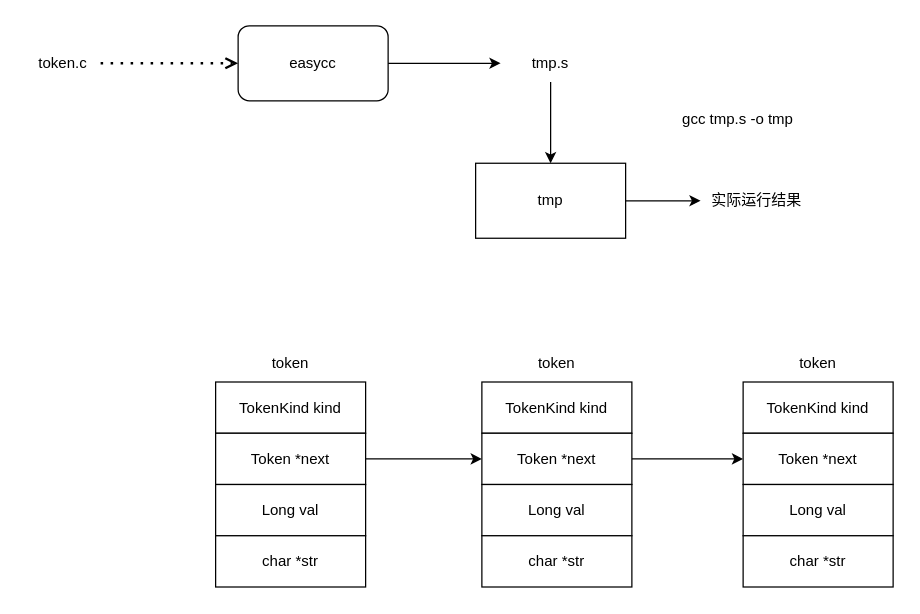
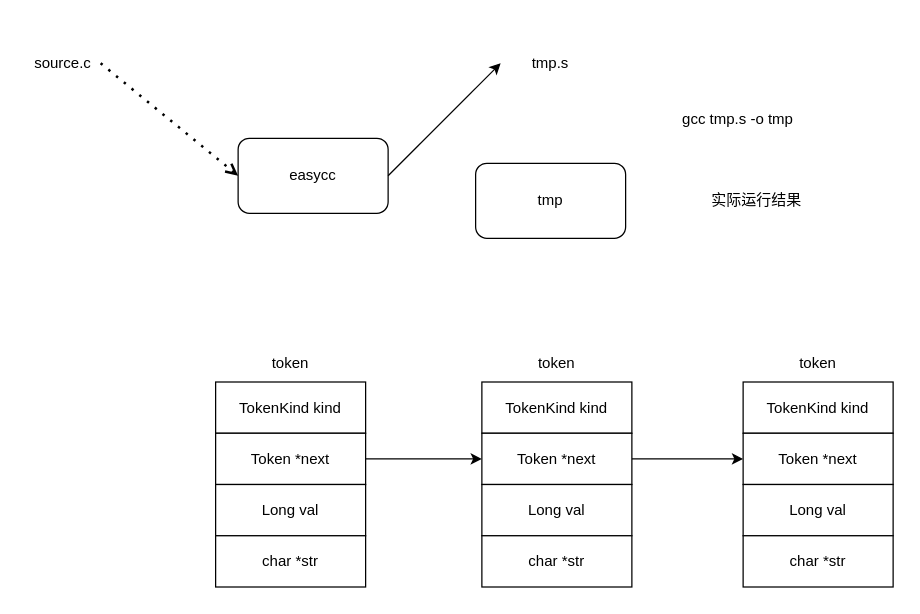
- <mxCell id="3" value="token.c" style="text;html=1;strokeColor=none;fillColor=none;align=center;verticalAlign=middle;whiteSpace=wrap;rounded=0;" parent="1" vertex="1"><mxGeometry x="20" y="35" width="60" height="30" as="geometry" /></mxCell>
+ <mxCell id="3" value="source.c" style="text;html=1;strokeColor=none;fillColor=none;align=center;verticalAlign=middle;whiteSpace=wrap;rounded=0;" parent="1" vertex="1"><mxGeometry x="20" y="35" width="60" height="30" as="geometry" /></mxCell>
- <mxCell id="2" value="easycc" style="rounded=1;whiteSpace=wrap;html=1;" parent="1" vertex="1"><mxGeometry x="190" y="20" width="120" height="60" as="geometry" /></mxCell>
+ <mxCell id="2" value="easycc" style="rounded=1;whiteSpace=wrap;html=1;" parent="1" vertex="1"><mxGeometry x="190" y="110" width="120" height="60" as="geometry" /></mxCell>
- <mxCell id="4" value="" style="edgeStyle=orthogonalEdgeStyle;rounded=0;orthogonalLoop=1;jettySize=auto;html=1;" parent="1" source="5" target="8" edge="1"><mxGeometry relative="1" as="geometry" /></mxCell>
- <mxCell id="8" value="tmp" style="whiteSpace=wrap;html=1;rounded=0;" parent="1" vertex="1"><mxGeometry x="380" y="130" width="120" height="60" as="geometry" /></mxCell>
+ <mxCell id="8" value="tmp" style="rounded=1;whiteSpace=wrap;html=1;" parent="1" vertex="1"><mxGeometry x="380" y="130" width="120" height="60" as="geometry" /></mxCell>
- <mxCell id="7" value="" style="edgeStyle=orthogonalEdgeStyle;rounded=0;orthogonalLoop=1;jettySize=auto;html=1;" parent="1" source="8" target="10" edge="1"><mxGeometry relative="1" as="geometry" /></mxCell>
